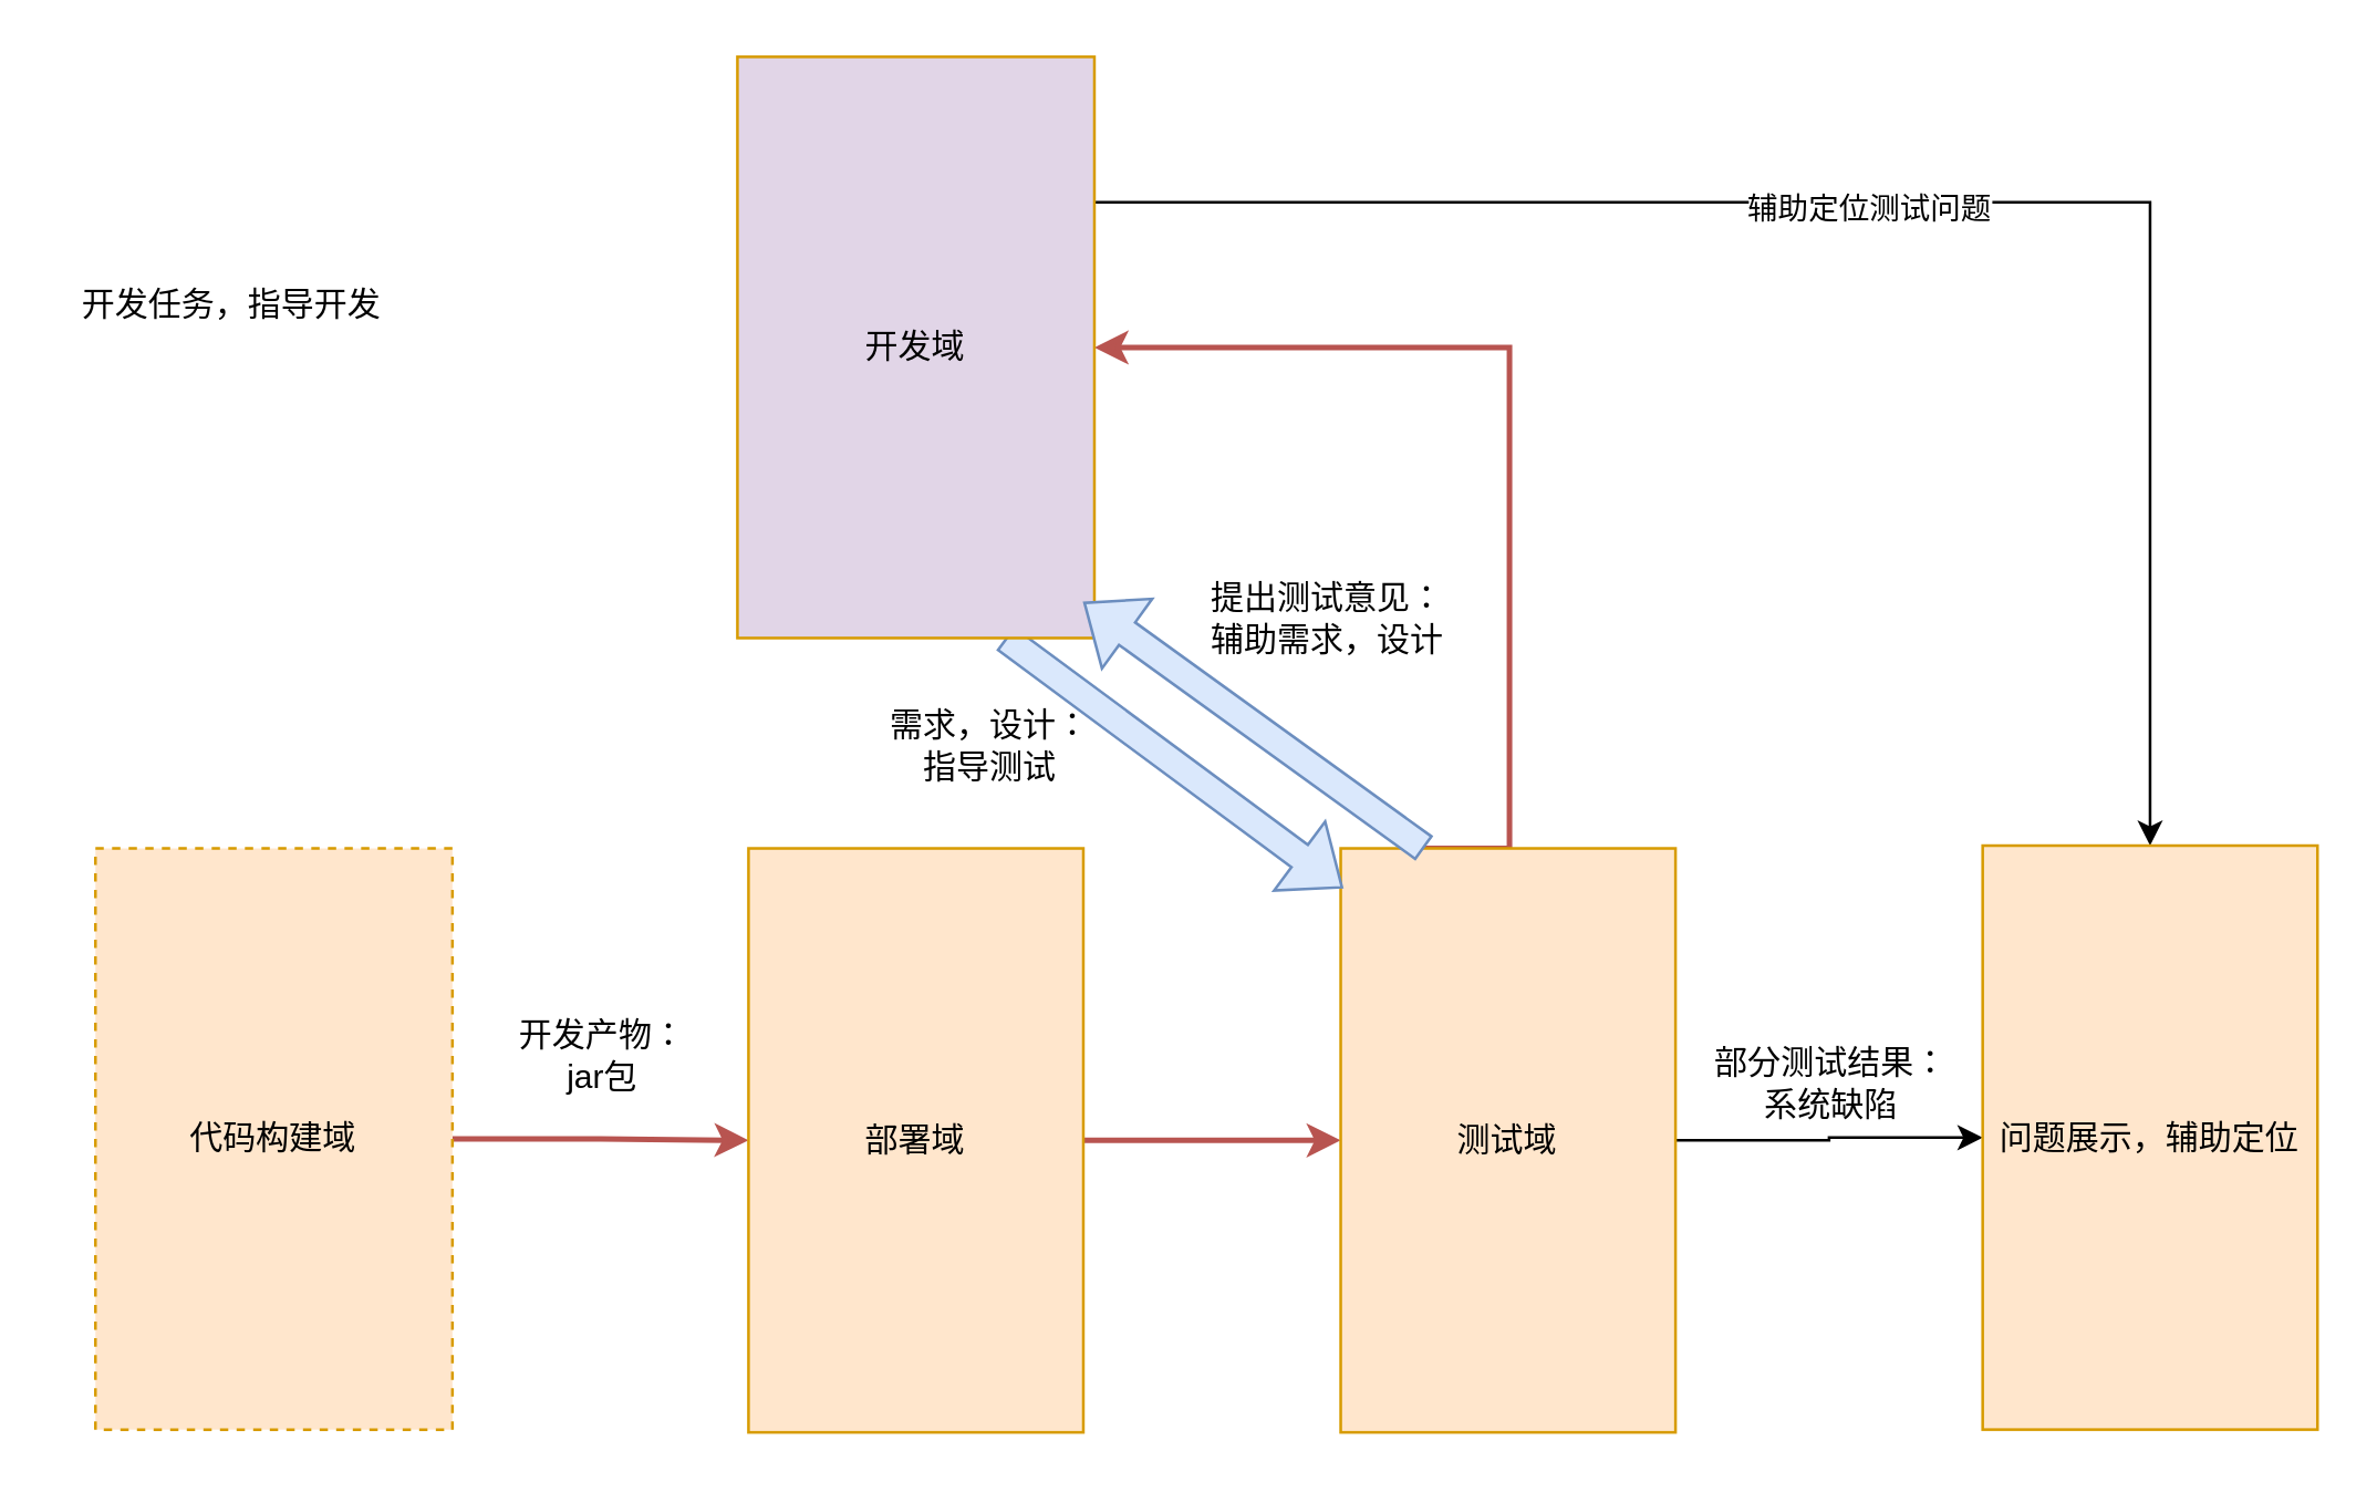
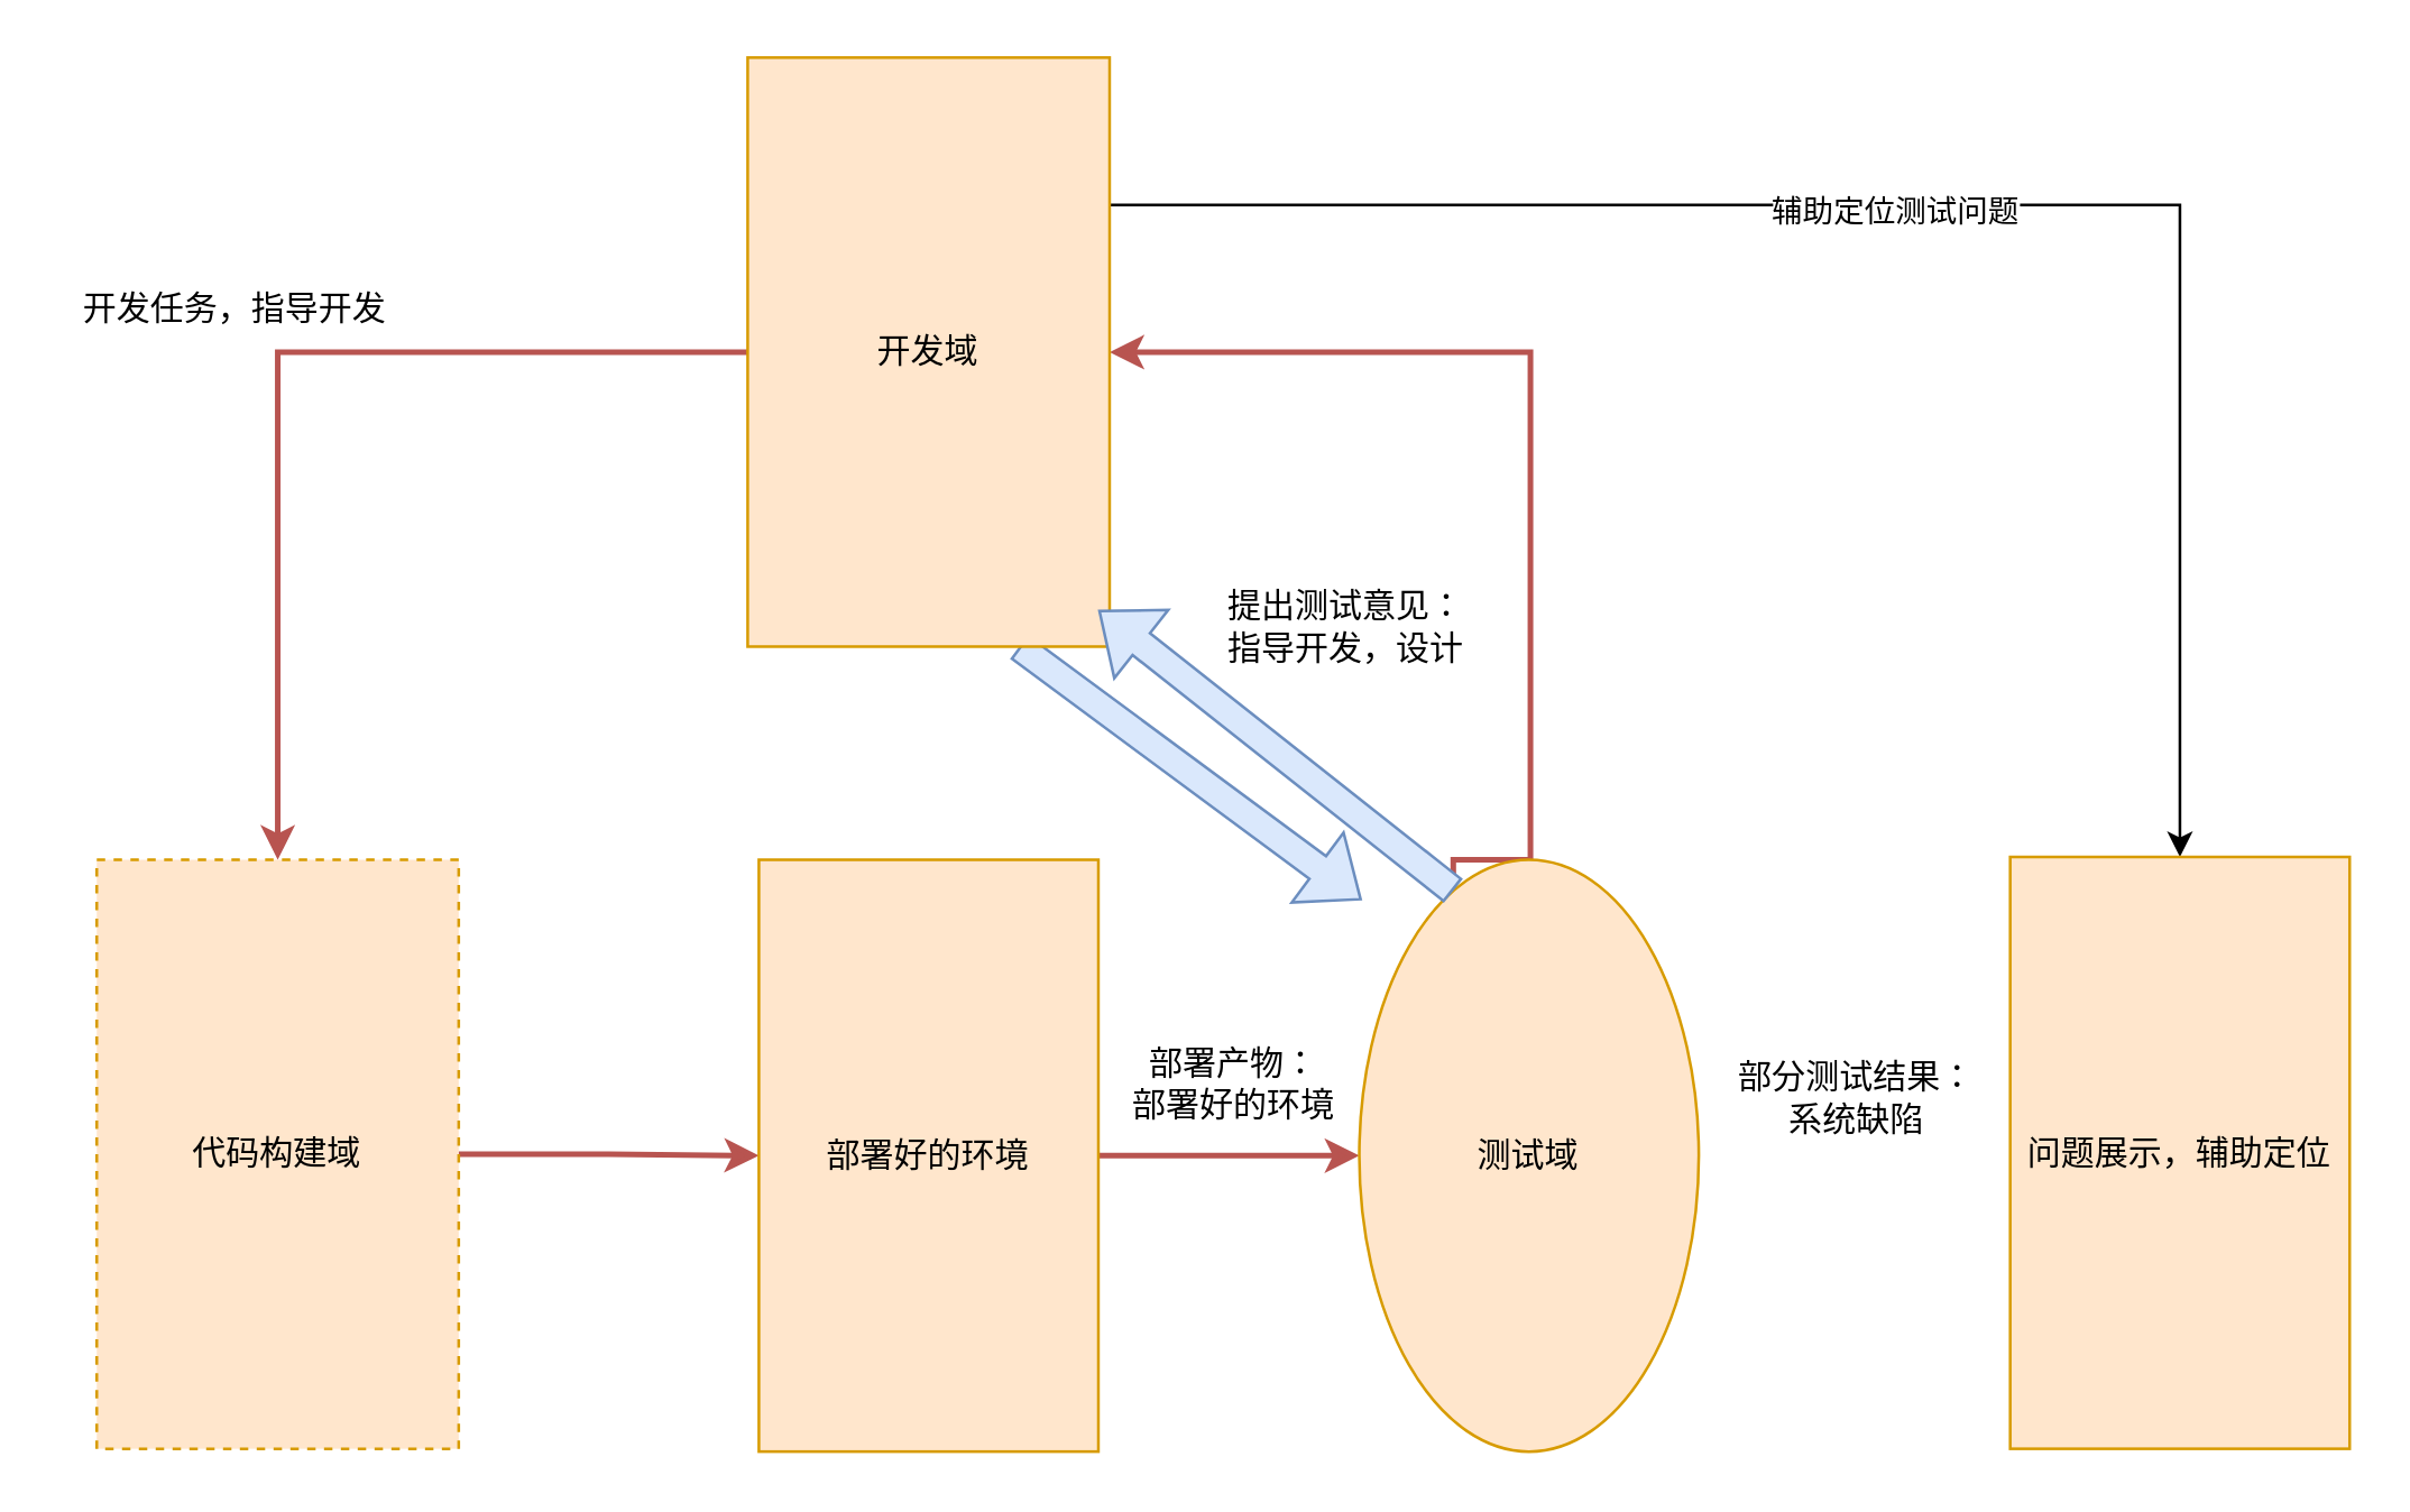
- <mxCell id="14" value="开发域" style="rounded=0;whiteSpace=wrap;html=1;fillColor=#e1d5e7;strokeColor=#d79b00;" vertex="1" parent="1"><mxGeometry x="266" y="20" width="129" height="210" as="geometry" /></mxCell>
+ <mxCell id="14" value="开发域" style="rounded=0;whiteSpace=wrap;html=1;fillColor=#ffe6cc;strokeColor=#d79b00;" vertex="1" parent="1"><mxGeometry x="266" y="20" width="129" height="210" as="geometry" /></mxCell>
+ <mxCell id="10" style="edgeStyle=orthogonalEdgeStyle;rounded=0;orthogonalLoop=1;jettySize=auto;html=1;fillColor=#f8cecc;strokeColor=#b85450;strokeWidth=2;" edge="1" parent="1" source="14" target="3"><mxGeometry relative="1" as="geometry" /></mxCell>
- <mxCell id="17" value="提出测试意见：&lt;br&gt;辅助需求，设计" style="text;html=1;align=center;verticalAlign=middle;resizable=0;points=[];autosize=1;strokeColor=none;fillColor=none;" vertex="1" parent="1"><mxGeometry x="428" y="202" width="102" height="41" as="geometry" /></mxCell>
+ <mxCell id="17" value="提出测试意见：&lt;br&gt;指导开发，设计" style="text;html=1;align=center;verticalAlign=middle;resizable=0;points=[];autosize=1;strokeColor=none;fillColor=none;" vertex="1" parent="1"><mxGeometry x="428" y="202" width="102" height="41" as="geometry" /></mxCell>
- <mxCell id="16" value="需求，设计：&lt;br&gt;指导测试" style="text;html=1;align=center;verticalAlign=middle;resizable=0;points=[];autosize=1;strokeColor=none;fillColor=none;" vertex="1" parent="1"><mxGeometry x="312" y="248" width="90" height="41" as="geometry" /></mxCell>
- <mxCell id="6" value="开发产物：&lt;br&gt;jar包" style="text;html=1;align=center;verticalAlign=middle;resizable=0;points=[];autosize=1;strokeColor=none;fillColor=none;" vertex="1" parent="1"><mxGeometry x="178" y="360" width="78" height="41" as="geometry" /></mxCell>
+ <mxCell id="19" value="部署产物：&lt;br&gt;部署好的环境" style="text;html=1;align=center;verticalAlign=middle;resizable=0;points=[];autosize=1;strokeColor=none;fillColor=none;" vertex="1" parent="1"><mxGeometry x="394" y="365" width="90" height="41" as="geometry" /></mxCell>
- <mxCell id="9" value="测试域" style="rounded=0;whiteSpace=wrap;html=1;fillColor=#ffe6cc;strokeColor=#d79b00;" vertex="1" parent="1"><mxGeometry x="484" y="306" width="121" height="211" as="geometry" /></mxCell>
+ <mxCell id="9" value="测试域" style="ellipse;whiteSpace=wrap;html=1;fillColor=#ffe6cc;strokeColor=#d79b00;" vertex="1" parent="1"><mxGeometry x="484" y="306" width="121" height="211" as="geometry" /></mxCell>
- <mxCell id="8" value="" style="edgeStyle=orthogonalEdgeStyle;rounded=0;orthogonalLoop=1;jettySize=auto;html=1;" edge="1" parent="1" source="9" target="18"><mxGeometry relative="1" as="geometry" /></mxCell>
- <mxCell id="5" value="部署域" style="rounded=0;whiteSpace=wrap;html=1;fillColor=#ffe6cc;strokeColor=#d79b00;" vertex="1" parent="1"><mxGeometry x="270" y="306" width="121" height="211" as="geometry" /></mxCell>
+ <mxCell id="5" value="部署好的环境" style="rounded=0;whiteSpace=wrap;html=1;fillColor=#ffe6cc;strokeColor=#d79b00;" vertex="1" parent="1"><mxGeometry x="270" y="306" width="121" height="211" as="geometry" /></mxCell>
